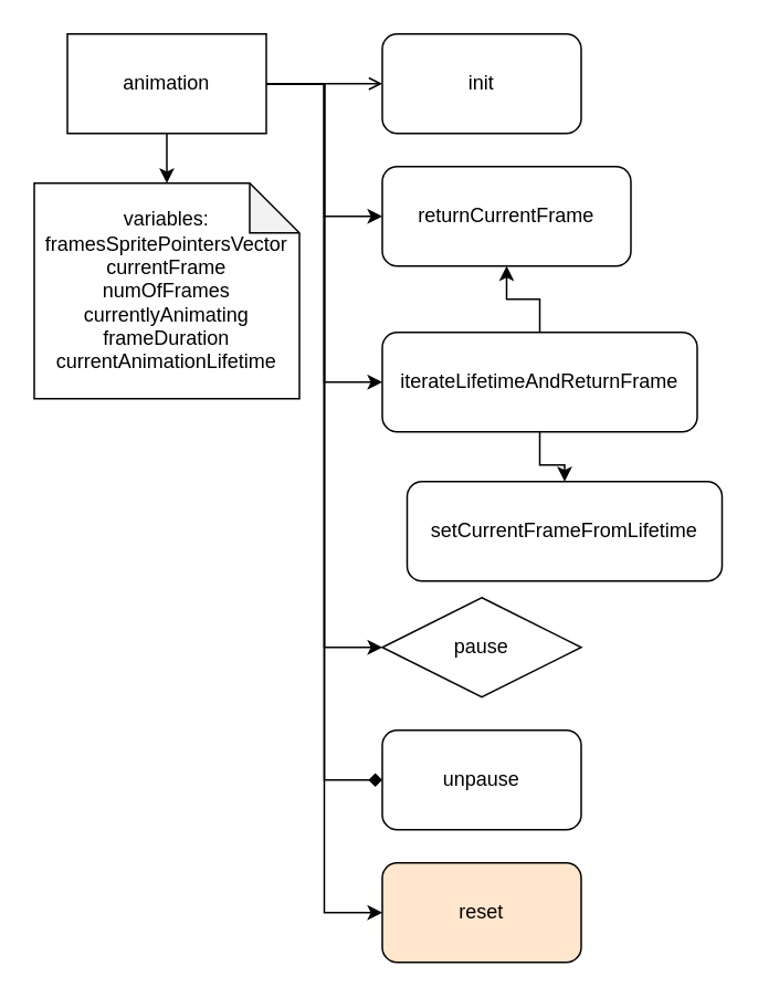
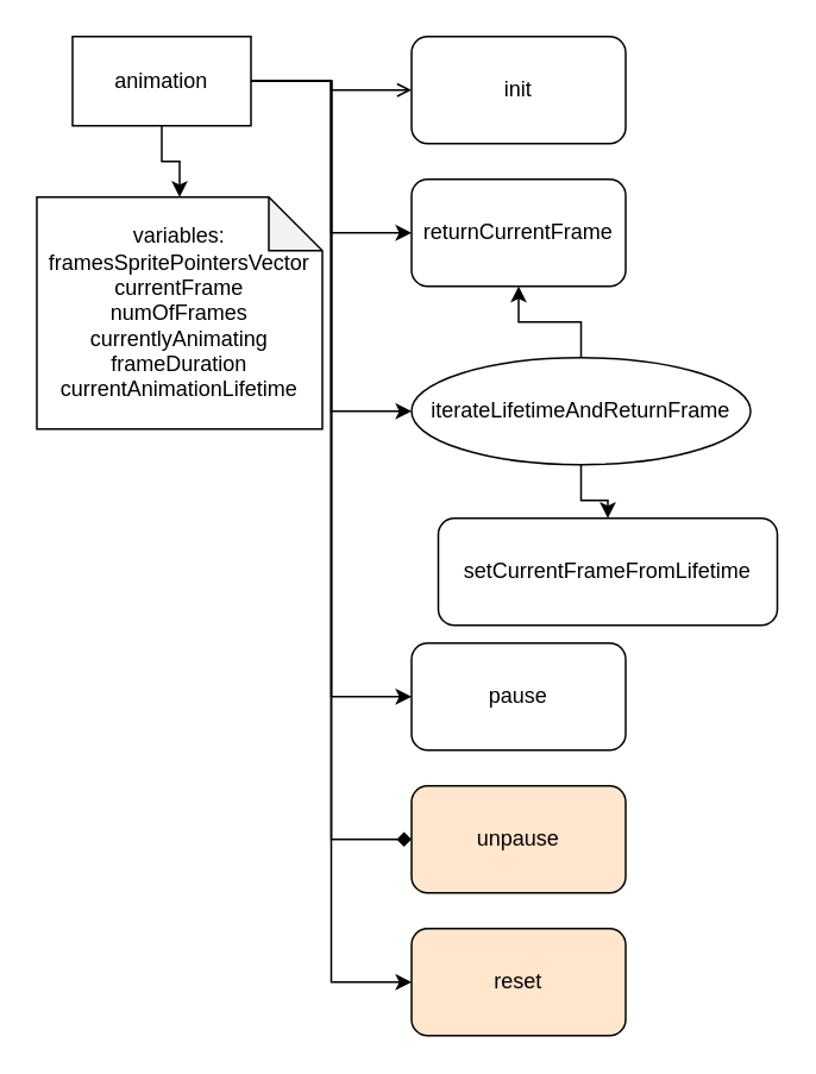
- <mxCell id="8" value="animation" style="rounded=0;whiteSpace=wrap;html=1;" vertex="1" parent="1"><mxGeometry x="40" y="20" width="120" height="60" as="geometry" /></mxCell>
+ <mxCell id="8" value="animation" style="rounded=0;whiteSpace=wrap;html=1;" vertex="1" parent="1"><mxGeometry x="40" y="20" width="100" height="50" as="geometry" /></mxCell>
- <mxCell id="12" value="returnCurrentFrame" style="rounded=1;whiteSpace=wrap;html=1;" vertex="1" parent="1"><mxGeometry x="230" y="100" width="150" height="60" as="geometry" /></mxCell>
+ <mxCell id="12" value="returnCurrentFrame" style="rounded=1;whiteSpace=wrap;html=1;" vertex="1" parent="1"><mxGeometry x="230" y="100" width="120" height="60" as="geometry" /></mxCell>
- <mxCell id="15" value="iterateLifetimeAndReturnFrame" style="rounded=1;whiteSpace=wrap;html=1;" vertex="1" parent="1"><mxGeometry x="230" y="200" width="190" height="60" as="geometry" /></mxCell>
+ <mxCell id="15" value="iterateLifetimeAndReturnFrame" style="ellipse;whiteSpace=wrap;html=1;" vertex="1" parent="1"><mxGeometry x="230" y="200" width="190" height="60" as="geometry" /></mxCell>
- <mxCell id="17" value="pause" style="rhombus;whiteSpace=wrap;html=1;" vertex="1" parent="1"><mxGeometry x="230" y="360" width="120" height="60" as="geometry" /></mxCell>
+ <mxCell id="17" value="pause" style="rounded=1;whiteSpace=wrap;html=1;" vertex="1" parent="1"><mxGeometry x="230" y="360" width="120" height="60" as="geometry" /></mxCell>
- <mxCell id="18" value="unpause" style="rounded=1;whiteSpace=wrap;html=1;" vertex="1" parent="1"><mxGeometry x="230" y="440" width="120" height="60" as="geometry" /></mxCell>
+ <mxCell id="18" value="unpause" style="rounded=1;whiteSpace=wrap;html=1;fillColor=#ffe6cc;" vertex="1" parent="1"><mxGeometry x="230" y="440" width="120" height="60" as="geometry" /></mxCell>
